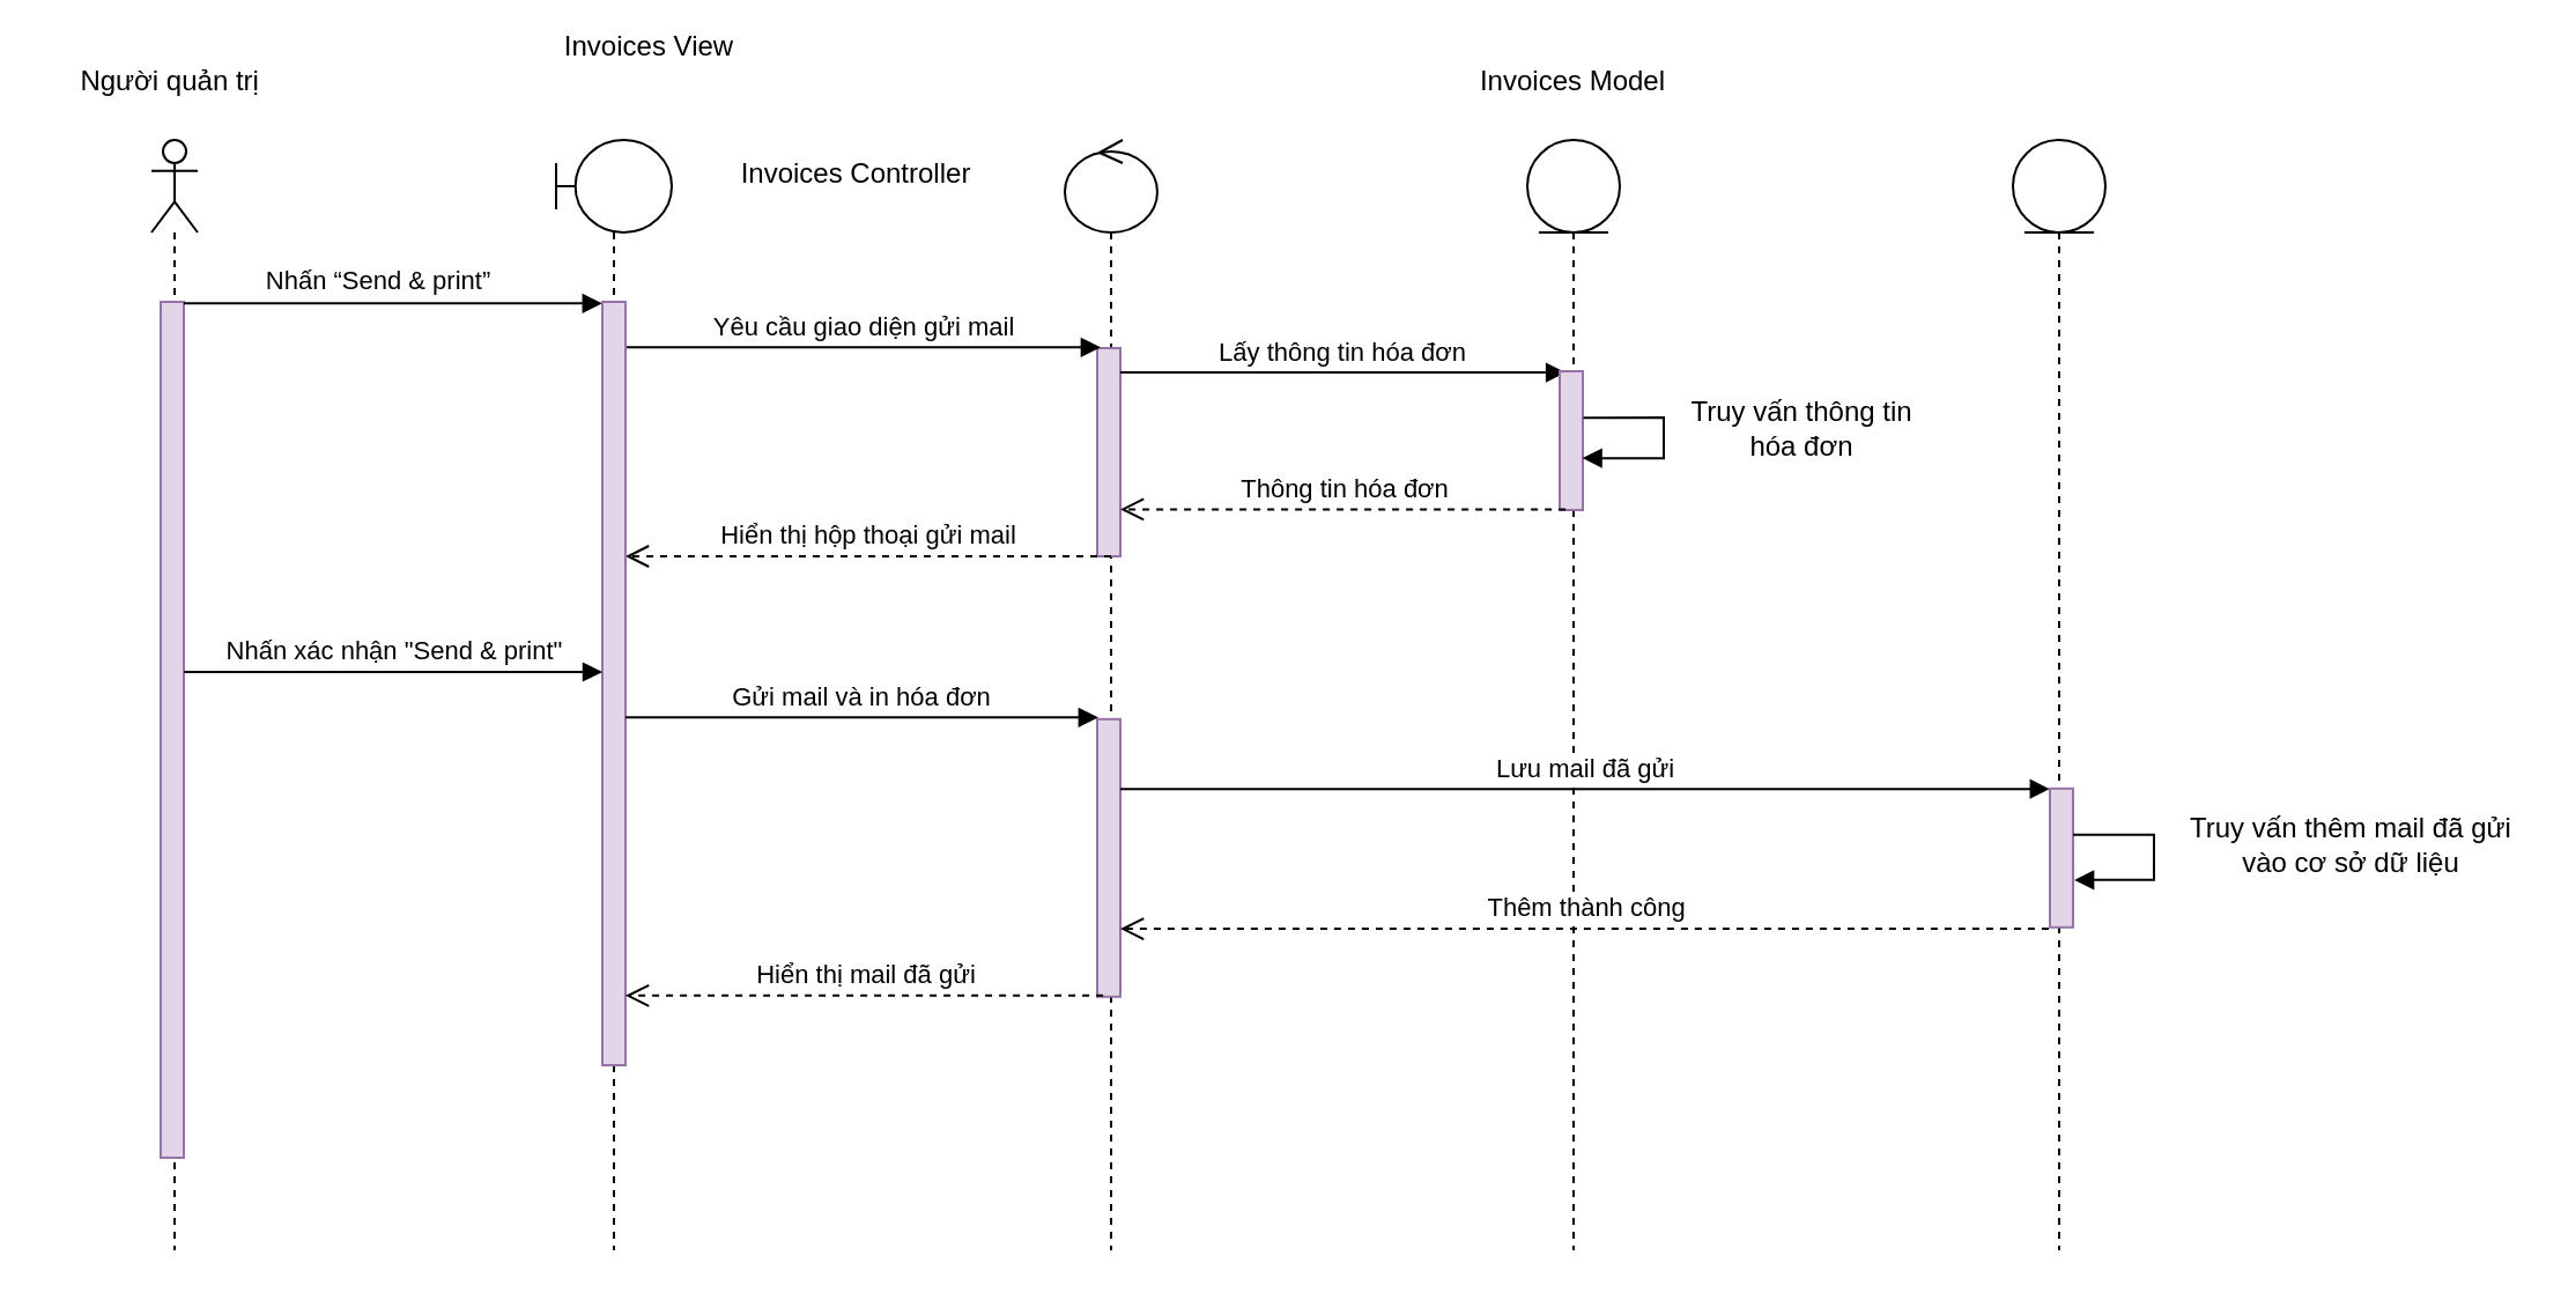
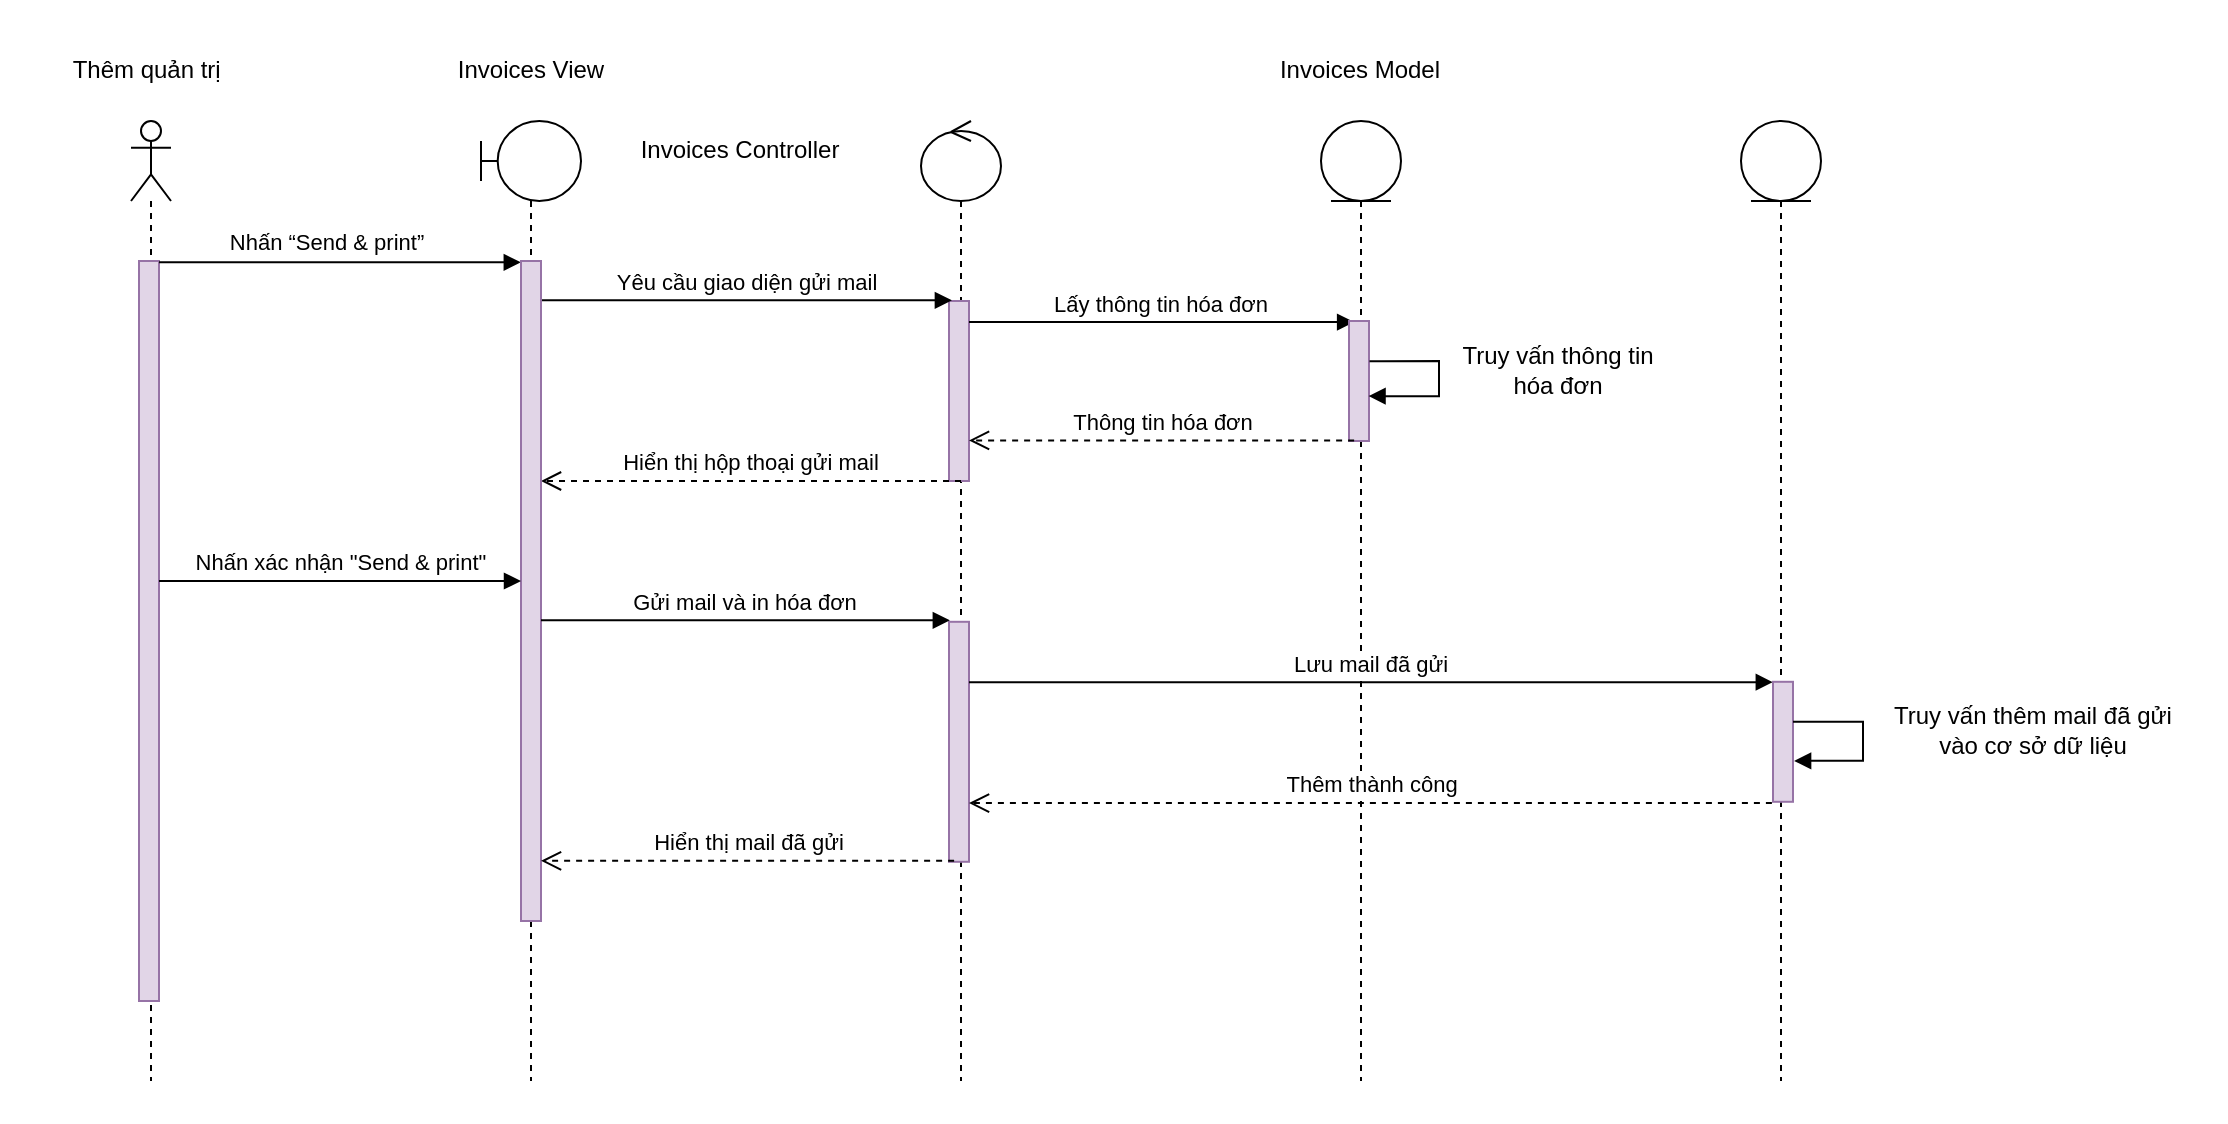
- <mxCell id="8" value="Invoices View" style="text;html=1;strokeColor=none;fillColor=none;align=center;verticalAlign=middle;whiteSpace=wrap;rounded=0;" parent="1" vertex="1"><mxGeometry x="237.5" y="5" width="85" height="30" as="geometry" /></mxCell>
+ <mxCell id="8" value="Invoices View" style="text;html=1;strokeColor=none;fillColor=none;align=center;verticalAlign=middle;whiteSpace=wrap;rounded=0;" parent="1" vertex="1"><mxGeometry x="222.5" width="85" height="30" as="geometry" y="20" /></mxCell>
- <mxCell id="7" value="Người quản trị&amp;nbsp;" style="text;html=1;strokeColor=none;fillColor=none;align=center;verticalAlign=middle;whiteSpace=wrap;rounded=0;" parent="1" vertex="1"><mxGeometry x="20" width="110" height="30" as="geometry" y="20" /></mxCell>
+ <mxCell id="7" value="Thêm quản trị&amp;nbsp;" style="text;html=1;strokeColor=none;fillColor=none;align=center;verticalAlign=middle;whiteSpace=wrap;rounded=0;" parent="1" vertex="1"><mxGeometry x="20" width="110" height="30" as="geometry" y="20" /></mxCell>
